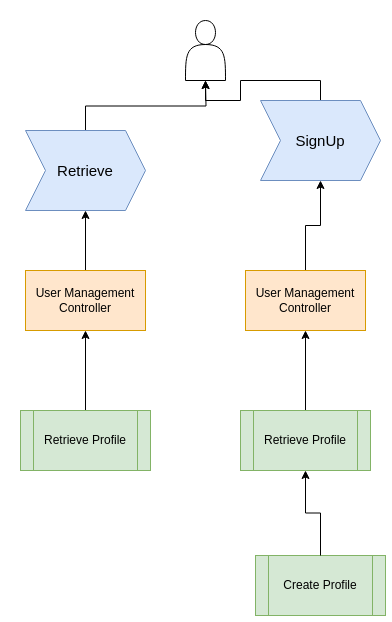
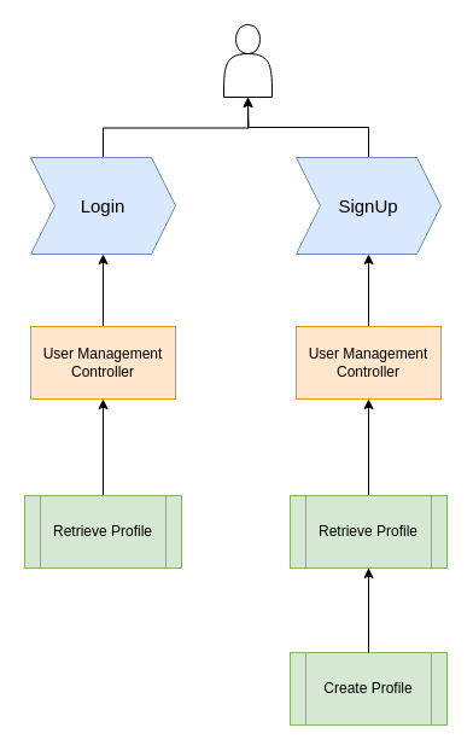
- <mxCell id="10" value="&lt;font style=&quot;font-size: 15px;&quot;&gt;SignUp&lt;/font&gt;" style="shape=step;perimeter=stepPerimeter;whiteSpace=wrap;html=1;fixedSize=1;fillColor=#dae8fc;strokeColor=#6c8ebf;" vertex="1" parent="1"><mxGeometry x="260" y="100" width="120" height="80" as="geometry" /></mxCell>
+ <mxCell id="10" value="&lt;font style=&quot;font-size: 15px;&quot;&gt;SignUp&lt;/font&gt;" style="shape=step;perimeter=stepPerimeter;whiteSpace=wrap;html=1;fixedSize=1;fillColor=#dae8fc;strokeColor=#6c8ebf;" vertex="1" parent="1"><mxGeometry x="245" y="130" width="120" height="80" as="geometry" /></mxCell>
- <mxCell id="7" value="&lt;font style=&quot;font-size: 15px;&quot;&gt;Retrieve&lt;/font&gt;" style="shape=step;perimeter=stepPerimeter;whiteSpace=wrap;html=1;fixedSize=1;fillColor=#dae8fc;strokeColor=#6c8ebf;" vertex="1" parent="1"><mxGeometry x="25" y="130" width="120" height="80" as="geometry" /></mxCell>
+ <mxCell id="7" value="&lt;font style=&quot;font-size: 15px;&quot;&gt;Login&lt;/font&gt;" style="shape=step;perimeter=stepPerimeter;whiteSpace=wrap;html=1;fixedSize=1;fillColor=#dae8fc;strokeColor=#6c8ebf;" vertex="1" parent="1"><mxGeometry x="25" y="130" width="120" height="80" as="geometry" /></mxCell>
- <mxCell id="14" value="Create Profile" style="shape=process;whiteSpace=wrap;html=1;backgroundOutline=1;fillColor=#d5e8d4;strokeColor=#82b366;" vertex="1" parent="1"><mxGeometry x="255" y="555" width="130" height="60" as="geometry" /></mxCell>
+ <mxCell id="14" value="Create Profile" style="shape=process;whiteSpace=wrap;html=1;backgroundOutline=1;fillColor=#d5e8d4;strokeColor=#82b366;" vertex="1" parent="1"><mxGeometry x="240" y="540" width="130" height="60" as="geometry" /></mxCell>
